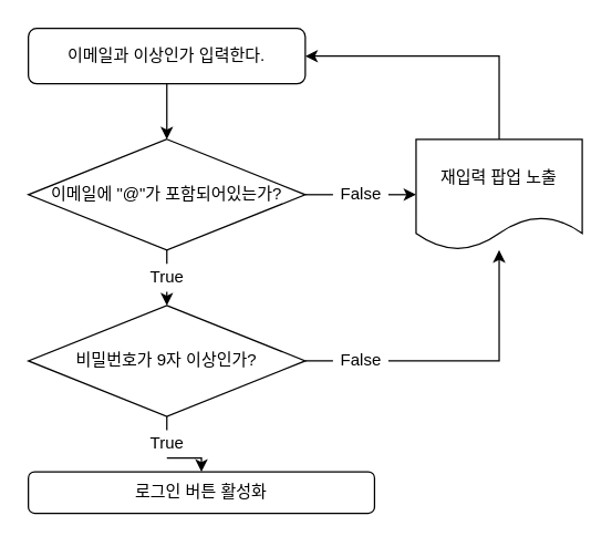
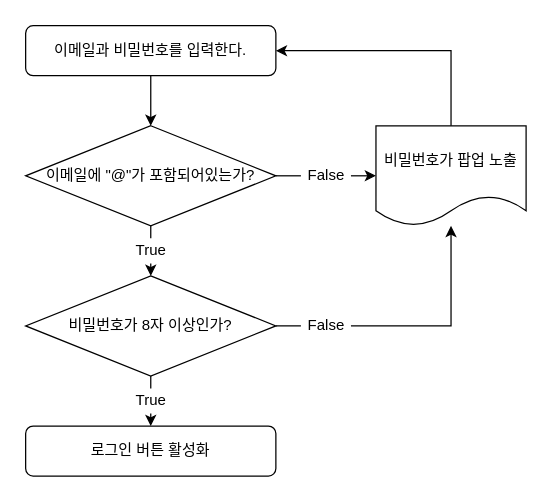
- <mxCell id="2" value="이메일과 이상인가 입력한다." style="rounded=1;whiteSpace=wrap;html=1;fontSize=12;glass=0;strokeWidth=1;shadow=0;" parent="1" vertex="1"><mxGeometry x="20" y="20" width="200" height="40" as="geometry" /></mxCell>
+ <mxCell id="2" value="이메일과 비밀번호를 입력한다." style="rounded=1;whiteSpace=wrap;html=1;fontSize=12;glass=0;strokeWidth=1;shadow=0;" parent="1" vertex="1"><mxGeometry x="20" y="20" width="200" height="40" as="geometry" /></mxCell>
- <mxCell id="13" value="재입력 팝업 노출" style="shape=document;whiteSpace=wrap;html=1;boundedLbl=1;spacing=2;" vertex="1" parent="1"><mxGeometry x="300" y="100" width="120" height="80" as="geometry" /></mxCell>
+ <mxCell id="13" value="비밀번호가 팝업 노출" style="shape=document;whiteSpace=wrap;html=1;boundedLbl=1;spacing=2;" vertex="1" parent="1"><mxGeometry x="300" y="100" width="120" height="80" as="geometry" /></mxCell>
- <mxCell id="10" value="비밀번호가 9자 이상인가?" style="rhombus;whiteSpace=wrap;html=1;shadow=0;fontFamily=Helvetica;fontSize=12;align=center;strokeWidth=1;spacing=6;spacingTop=0;verticalAlign=middle;" parent="1" vertex="1"><mxGeometry x="20" y="220" width="200" height="80" as="geometry" /></mxCell>
+ <mxCell id="10" value="비밀번호가 8자 이상인가?" style="rhombus;whiteSpace=wrap;html=1;shadow=0;fontFamily=Helvetica;fontSize=12;align=center;strokeWidth=1;spacing=6;spacingTop=0;verticalAlign=middle;" parent="1" vertex="1"><mxGeometry x="20" y="220" width="200" height="80" as="geometry" /></mxCell>
- <mxCell id="11" value="로그인 버튼 활성화" style="rounded=1;whiteSpace=wrap;html=1;fontSize=12;glass=0;strokeWidth=1;shadow=0;" parent="1" vertex="1"><mxGeometry x="20" y="340" width="250" height="30" as="geometry" /></mxCell>
+ <mxCell id="11" value="로그인 버튼 활성화" style="rounded=1;whiteSpace=wrap;html=1;fontSize=12;glass=0;strokeWidth=1;shadow=0;" parent="1" vertex="1"><mxGeometry x="20" y="340" width="200" height="40" as="geometry" /></mxCell>
